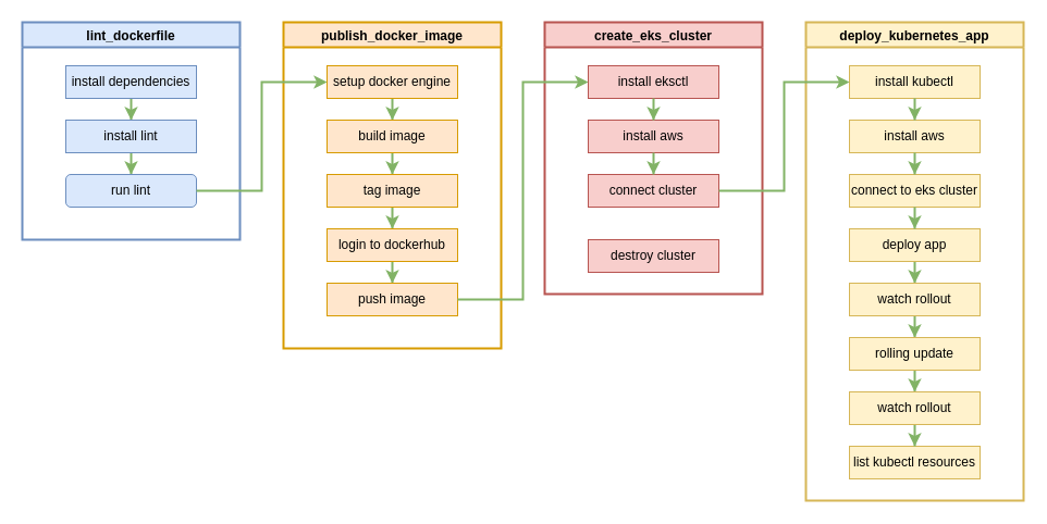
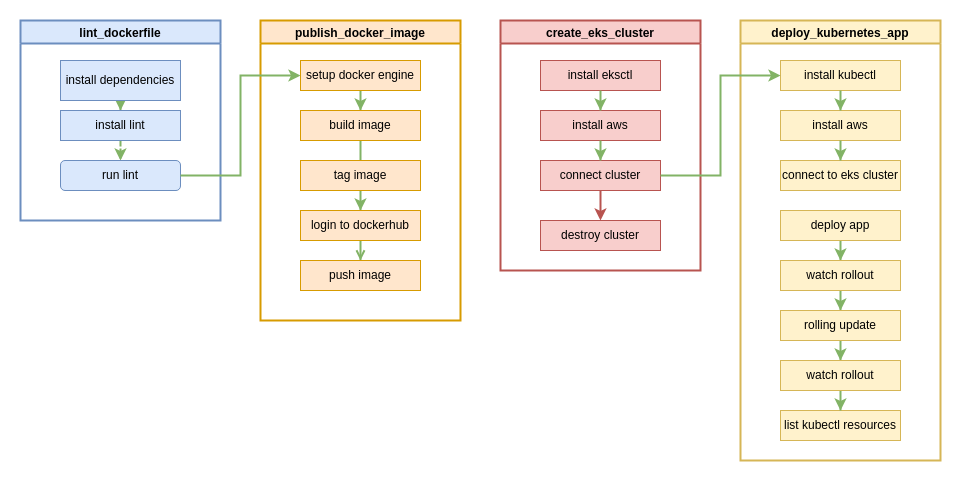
- <mxCell id="4" value="install dependencies" style="rounded=0;whiteSpace=wrap;html=1;fillColor=#dae8fc;strokeColor=#6c8ebf;" vertex="1" parent="2"><mxGeometry x="40" y="40" width="120" height="30" as="geometry" /></mxCell>
+ <mxCell id="4" value="install dependencies" style="rounded=0;whiteSpace=wrap;html=1;fillColor=#dae8fc;strokeColor=#6c8ebf;" vertex="1" parent="2"><mxGeometry x="40" y="40" width="120" height="40" as="geometry" /></mxCell>
- <mxCell id="5" style="edgeStyle=orthogonalEdgeStyle;rounded=0;orthogonalLoop=1;jettySize=auto;html=1;startSize=5;endSize=6;strokeWidth=2;fillColor=#d5e8d4;strokeColor=#82b366;" edge="1" parent="2" source="6" target="7"><mxGeometry relative="1" as="geometry" /></mxCell>
+ <mxCell id="5" style="edgeStyle=orthogonalEdgeStyle;rounded=0;orthogonalLoop=1;jettySize=auto;html=1;startSize=5;endSize=6;strokeWidth=2;fillColor=#d5e8d4;strokeColor=#82b366;dashed=1;" edge="1" parent="2" source="6" target="7"><mxGeometry relative="1" as="geometry" /></mxCell>
- <mxCell id="11" style="edgeStyle=orthogonalEdgeStyle;rounded=0;orthogonalLoop=1;jettySize=auto;html=1;startSize=5;endSize=6;strokeWidth=2;fillColor=#d5e8d4;strokeColor=#82b366;" edge="1" parent="8" source="12" target="14"><mxGeometry relative="1" as="geometry" /></mxCell>
+ <mxCell id="11" style="edgeStyle=orthogonalEdgeStyle;rounded=0;orthogonalLoop=1;jettySize=auto;html=1;startSize=5;endSize=6;strokeWidth=2;fillColor=#d5e8d4;strokeColor=#82b366;endArrow=none;" edge="1" parent="8" source="12" target="14"><mxGeometry relative="1" as="geometry" /></mxCell>
- <mxCell id="43" style="edgeStyle=orthogonalEdgeStyle;rounded=0;orthogonalLoop=1;jettySize=auto;html=1;entryX=0;entryY=0.5;entryDx=0;entryDy=0;startSize=5;endSize=6;strokeWidth=2;fillColor=#d5e8d4;strokeColor=#82b366;" edge="1" parent="1" source="17" target="19"><mxGeometry relative="1" as="geometry" /></mxCell>
- <mxCell id="34" style="edgeStyle=orthogonalEdgeStyle;rounded=0;orthogonalLoop=1;jettySize=auto;html=1;startSize=5;endSize=6;strokeWidth=2;fillColor=#d5e8d4;strokeColor=#82b366;" edge="1" parent="26" source="30" target="33"><mxGeometry relative="1" as="geometry" /></mxCell>
+ <mxCell id="22" style="edgeStyle=orthogonalEdgeStyle;rounded=0;orthogonalLoop=1;jettySize=auto;html=1;startSize=5;endSize=6;strokeWidth=2;fillColor=#f8cecc;strokeColor=#b85450;" edge="1" parent="18" source="23" target="25"><mxGeometry relative="1" as="geometry" /></mxCell>
- <mxCell id="15" style="edgeStyle=orthogonalEdgeStyle;rounded=0;orthogonalLoop=1;jettySize=auto;html=1;startSize=5;endSize=6;strokeWidth=2;fillColor=#d5e8d4;strokeColor=#82b366;" edge="1" parent="8" source="16" target="17"><mxGeometry relative="1" as="geometry" /></mxCell>
+ <mxCell id="15" style="edgeStyle=orthogonalEdgeStyle;rounded=0;orthogonalLoop=1;jettySize=auto;html=1;startSize=5;endSize=6;strokeWidth=2;fillColor=#d5e8d4;strokeColor=#82b366;endArrow=open;" edge="1" parent="8" source="16" target="17"><mxGeometry relative="1" as="geometry" /></mxCell>
